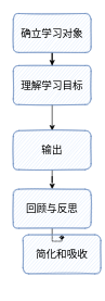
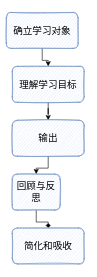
- <mxCell id="3" value="&lt;font style=&quot;font-size: 16px;&quot; face=&quot;ZCOOL KuaiLe&quot;&gt;确立学习对象&lt;/font&gt;" style="rounded=1;whiteSpace=wrap;html=1;sketch=1;fillColor=#dae8fc;strokeColor=#6c8ebf;fontFamily=Comic Sans MS;" parent="1" vertex="1"><mxGeometry x="20" y="20" width="120" height="60" as="geometry" /></mxCell>
+ <mxCell id="3" value="&lt;font style=&quot;font-size: 16px;&quot; face=&quot;ZCOOL KuaiLe&quot;&gt;确立学习对象&lt;/font&gt;" style="rounded=1;whiteSpace=wrap;html=1;sketch=1;fillColor=#dae8fc;strokeColor=#6c8ebf;fontFamily=Comic Sans MS;" parent="1" vertex="1"><mxGeometry x="10" y="20" width="120" height="60" as="geometry" /></mxCell>
- <mxCell id="5" value="&lt;font face=&quot;ZCOOL KuaiLe&quot;&gt;&lt;span style=&quot;font-size: 16px;&quot;&gt;理解学习目标&lt;/span&gt;&lt;/font&gt;" style="rounded=1;whiteSpace=wrap;html=1;sketch=1;fillColor=#dae8fc;strokeColor=#6c8ebf;fontFamily=Comic Sans MS;" parent="1" vertex="1"><mxGeometry x="20" y="100" width="120" height="60" as="geometry" /></mxCell>
+ <mxCell id="5" value="&lt;font face=&quot;ZCOOL KuaiLe&quot;&gt;&lt;span style=&quot;font-size: 16px;&quot;&gt;理解学习目标&lt;/span&gt;&lt;/font&gt;" style="rounded=1;whiteSpace=wrap;html=1;sketch=1;fillColor=#dae8fc;strokeColor=#6c8ebf;fontFamily=Comic Sans MS;" parent="1" vertex="1"><mxGeometry x="20" y="110" width="120" height="60" as="geometry" /></mxCell>
- <mxCell id="9" value="&lt;font face=&quot;ZCOOL KuaiLe&quot;&gt;&lt;span style=&quot;font-size: 16px;&quot;&gt;回顾与反思&lt;/span&gt;&lt;/font&gt;" style="rounded=1;whiteSpace=wrap;html=1;sketch=1;fillColor=#dae8fc;strokeColor=#6c8ebf;fontFamily=Comic Sans MS;" parent="1" vertex="1"><mxGeometry x="20" y="290" width="120" height="60" as="geometry" /></mxCell>
+ <mxCell id="9" value="&lt;font face=&quot;ZCOOL KuaiLe&quot;&gt;&lt;span style=&quot;font-size: 16px;&quot;&gt;回顾与反思&lt;/span&gt;&lt;/font&gt;" style="rounded=1;whiteSpace=wrap;html=1;sketch=1;fillColor=#dae8fc;strokeColor=#6c8ebf;fontFamily=Comic Sans MS;" parent="1" vertex="1"><mxGeometry x="20" y="290" width="80" height="60" as="geometry" /></mxCell>
- <mxCell id="10" value="&lt;font face=&quot;ZCOOL KuaiLe&quot;&gt;&lt;span style=&quot;font-size: 16px;&quot;&gt;简化和吸收&lt;/span&gt;&lt;/font&gt;" style="rounded=1;whiteSpace=wrap;html=1;sketch=1;fillColor=#dae8fc;strokeColor=#6c8ebf;fontFamily=Comic Sans MS;" parent="1" vertex="1"><mxGeometry x="35" y="360" width="120" height="60" as="geometry" /></mxCell>
+ <mxCell id="10" value="&lt;font face=&quot;ZCOOL KuaiLe&quot;&gt;&lt;span style=&quot;font-size: 16px;&quot;&gt;简化和吸收&lt;/span&gt;&lt;/font&gt;" style="rounded=1;whiteSpace=wrap;html=1;sketch=1;fillColor=#dae8fc;strokeColor=#6c8ebf;fontFamily=Comic Sans MS;" parent="1" vertex="1"><mxGeometry x="20" y="380" width="120" height="60" as="geometry" /></mxCell>
